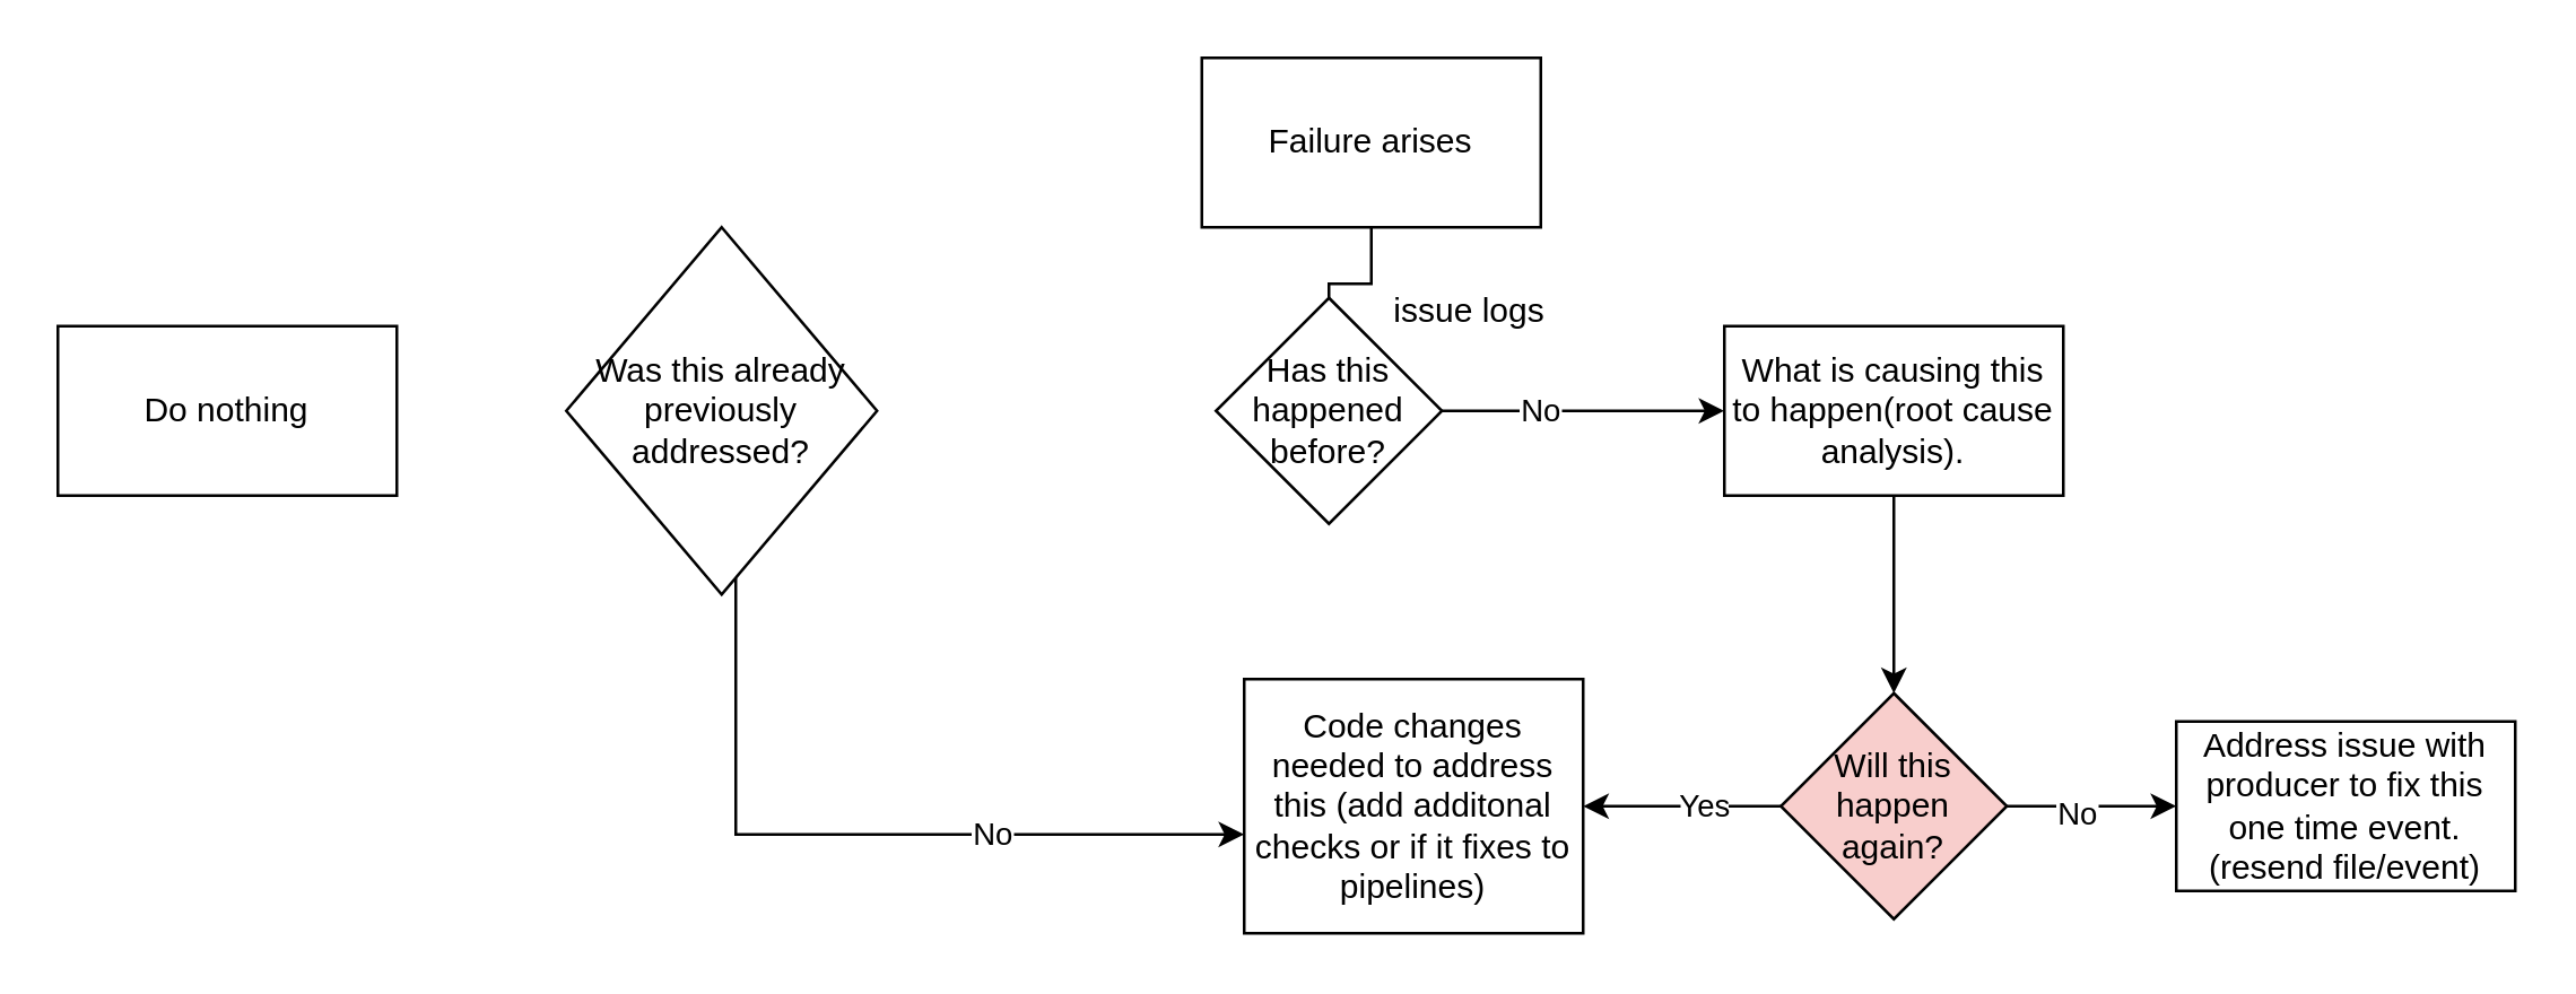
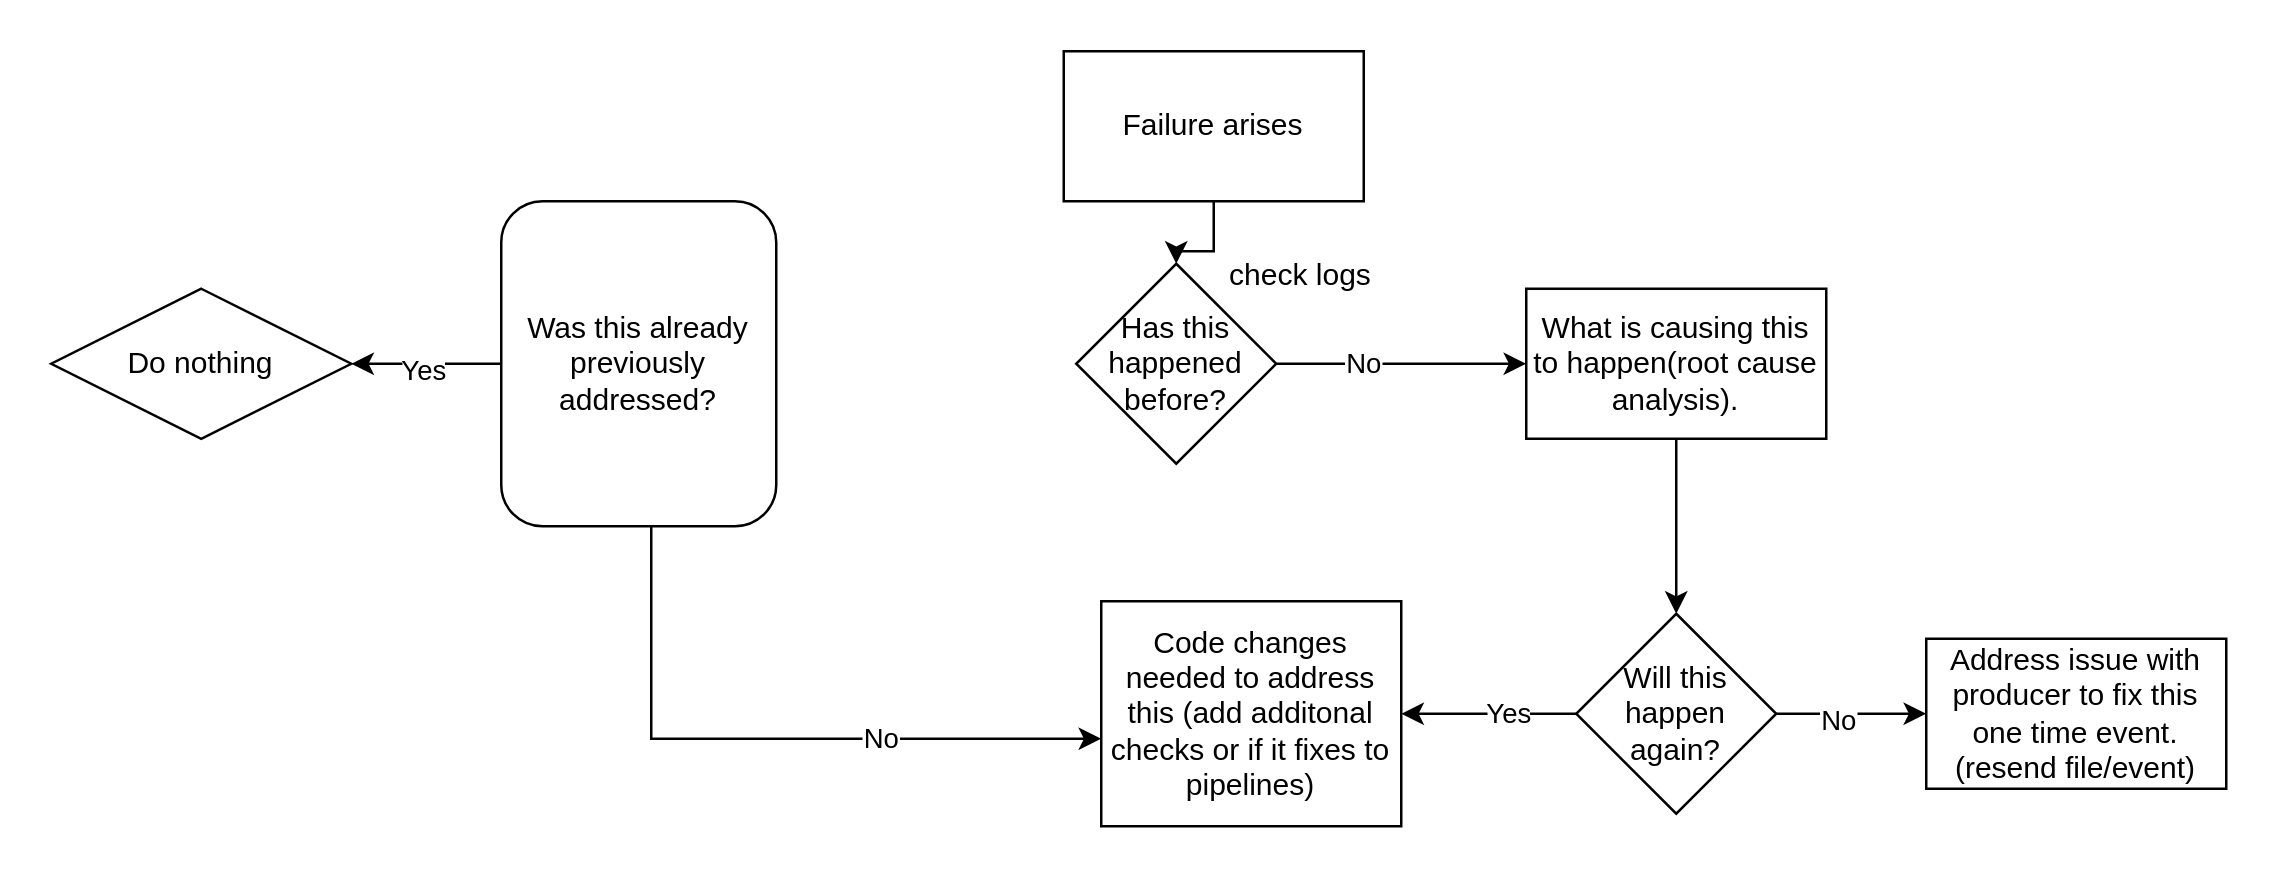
- <mxCell id="2" value="" style="edgeStyle=orthogonalEdgeStyle;rounded=0;orthogonalLoop=1;jettySize=auto;html=1;endArrow=none;" edge="1" parent="1" source="3" target="6"><mxGeometry relative="1" as="geometry" /></mxCell>
+ <mxCell id="2" value="" style="edgeStyle=orthogonalEdgeStyle;rounded=0;orthogonalLoop=1;jettySize=auto;html=1;" edge="1" parent="1" source="3" target="6"><mxGeometry relative="1" as="geometry" /></mxCell>
- <mxCell id="7" value="issue logs" style="text;html=1;whiteSpace=wrap;strokeColor=none;fillColor=none;align=center;verticalAlign=middle;rounded=0;" vertex="1" parent="1"><mxGeometry x="490" y="95" width="60" height="30" as="geometry" /></mxCell>
+ <mxCell id="7" value="check logs" style="text;html=1;whiteSpace=wrap;strokeColor=none;fillColor=none;align=center;verticalAlign=middle;rounded=0;" vertex="1" parent="1"><mxGeometry x="490" y="95" width="60" height="30" as="geometry" /></mxCell>
- <mxCell id="20" value="Do nothing" style="whiteSpace=wrap;html=1;" vertex="1" parent="1"><mxGeometry x="20" y="115" width="120" height="60" as="geometry" /></mxCell>
+ <mxCell id="20" value="Do nothing" style="rhombus;whiteSpace=wrap;html=1;" vertex="1" parent="1"><mxGeometry x="20" y="115" width="120" height="60" as="geometry" /></mxCell>
+ <mxCell id="17" value="" style="edgeStyle=orthogonalEdgeStyle;rounded=0;orthogonalLoop=1;jettySize=auto;html=1;" edge="1" parent="1" source="19" target="20"><mxGeometry relative="1" as="geometry"><Array as="points"><mxPoint x="170" y="145" /><mxPoint x="170" y="145" /></Array></mxGeometry></mxCell>
+ <mxCell id="18" value="Yes" style="edgeLabel;html=1;align=center;verticalAlign=middle;resizable=0;points=[];" vertex="1" connectable="0" parent="17"><mxGeometry x="0.074" y="2" relative="1" as="geometry"><mxPoint as="offset" /></mxGeometry></mxCell>
- <mxCell id="19" value="Was this already previously addressed?" style="rhombus;whiteSpace=wrap;html=1;" vertex="1" parent="1"><mxGeometry x="200" y="80" width="110" height="130" as="geometry" /></mxCell>
+ <mxCell id="19" value="Was this already previously addressed?" style="whiteSpace=wrap;html=1;rounded=1;" vertex="1" parent="1"><mxGeometry x="200" y="80" width="110" height="130" as="geometry" /></mxCell>
- <mxCell id="14" value="Will this happen again?" style="rhombus;whiteSpace=wrap;html=1;fillColor=#f8cecc;" vertex="1" parent="1"><mxGeometry x="630" y="245" width="80" height="80" as="geometry" /></mxCell>
+ <mxCell id="14" value="Will this happen again?" style="rhombus;whiteSpace=wrap;html=1;" vertex="1" parent="1"><mxGeometry x="630" y="245" width="80" height="80" as="geometry" /></mxCell>
